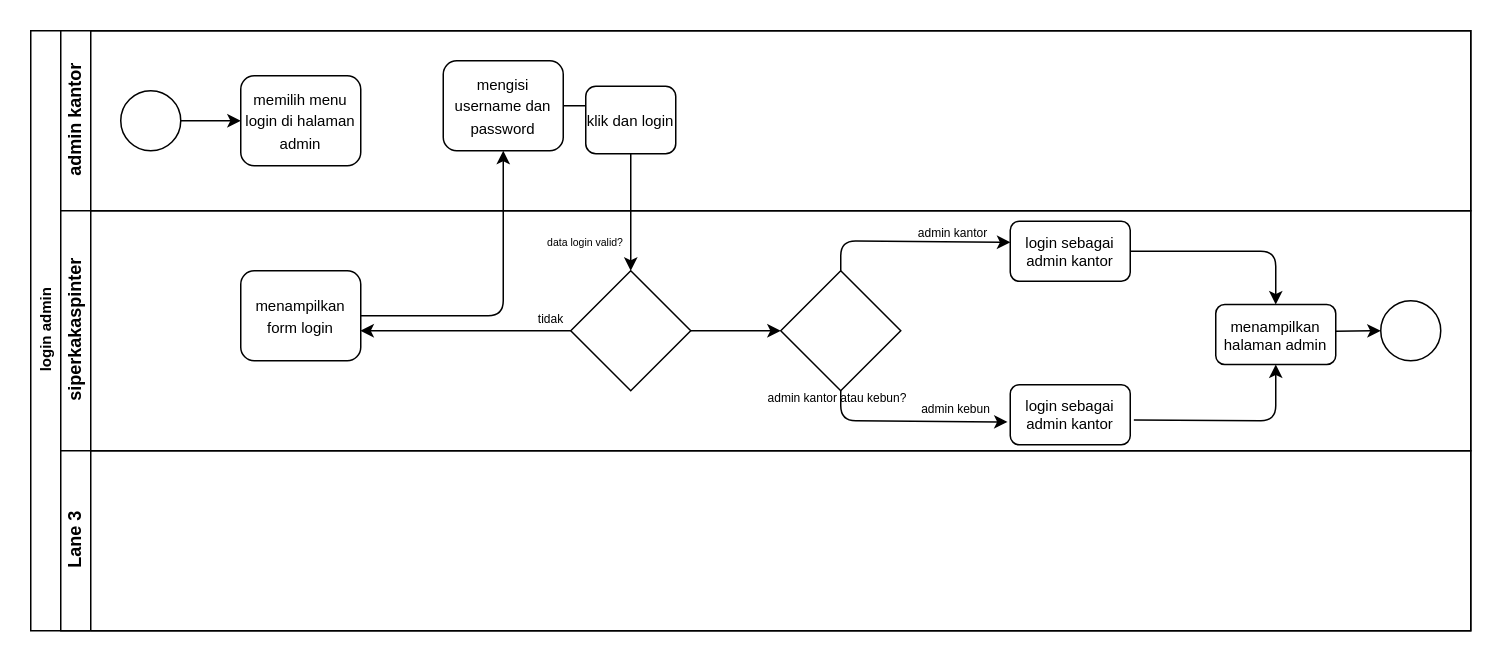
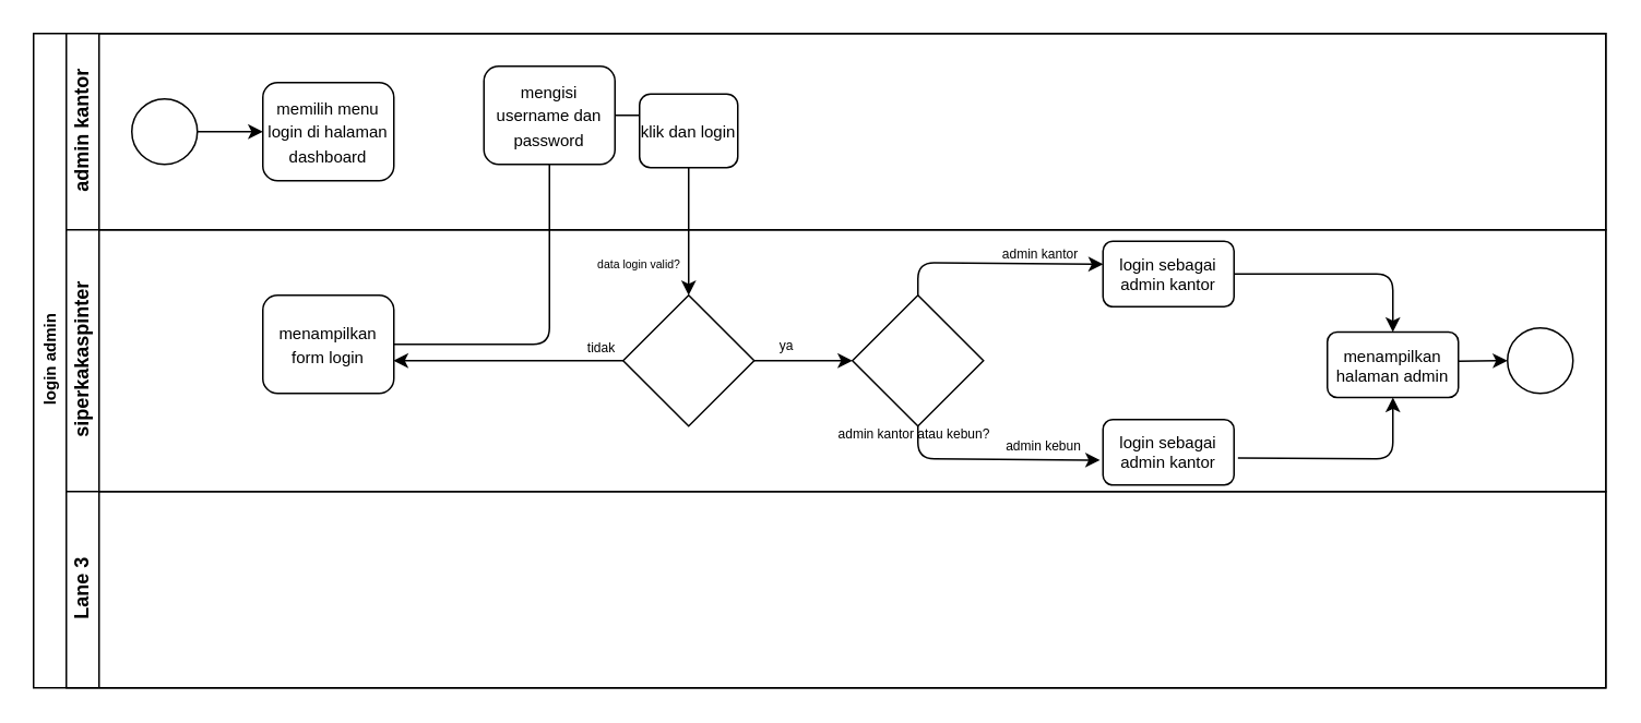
- <mxCell id="6" value="&lt;font style=&quot;font-size: 10px;&quot;&gt;memilih menu login di halaman admin&lt;/font&gt;" style="rounded=1;whiteSpace=wrap;html=1;fontFamily=Helvetica;fontSize=12;fontColor=#000000;align=center;" parent="3" vertex="1"><mxGeometry x="120" y="30" width="80" height="60" as="geometry" /></mxCell>
+ <mxCell id="6" value="&lt;font style=&quot;font-size: 10px;&quot;&gt;memilih menu login di halaman dashboard&lt;/font&gt;" style="rounded=1;whiteSpace=wrap;html=1;fontFamily=Helvetica;fontSize=12;fontColor=#000000;align=center;" parent="3" vertex="1"><mxGeometry x="120" y="30" width="80" height="60" as="geometry" /></mxCell>
- <mxCell id="32" value="" style="edgeStyle=orthogonalEdgeStyle;rounded=1;orthogonalLoop=1;jettySize=auto;html=1;curved=0;" edge="1" parent="2" source="11" target="8"><mxGeometry relative="1" as="geometry" /></mxCell>
+ <mxCell id="32" value="" style="edgeStyle=orthogonalEdgeStyle;rounded=1;orthogonalLoop=1;jettySize=auto;html=1;curved=0;endArrow=none;" edge="1" parent="2" source="11" target="8"><mxGeometry relative="1" as="geometry" /></mxCell>
+ <mxCell id="17" value="&lt;font style=&quot;font-size: 8px;&quot;&gt;ya&lt;/font&gt;" style="text;html=1;align=center;verticalAlign=middle;whiteSpace=wrap;rounded=0;" vertex="1" parent="10"><mxGeometry x="420" y="62.5" width="40" height="15" as="geometry" /></mxCell>
